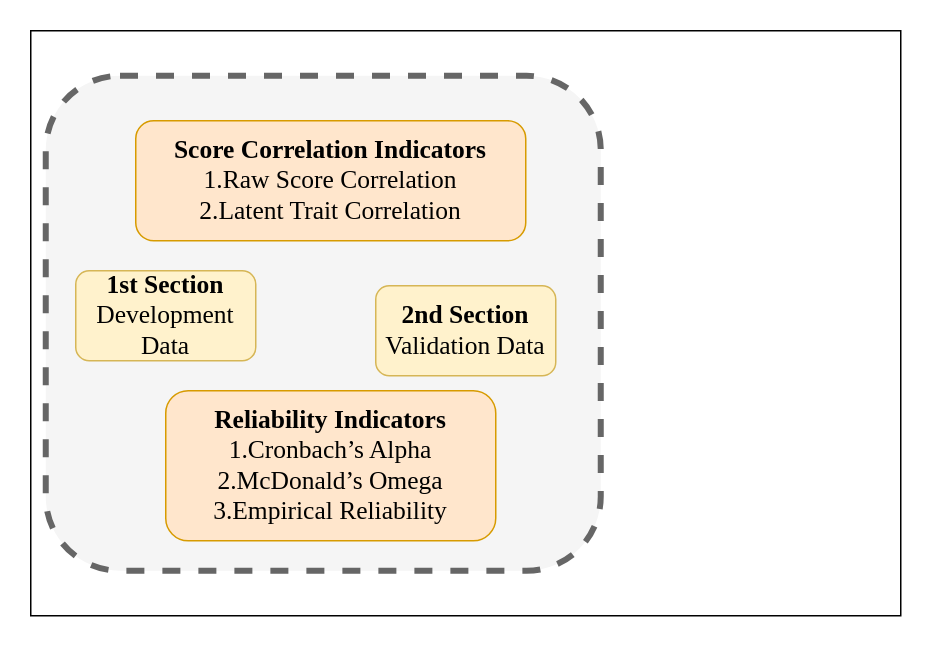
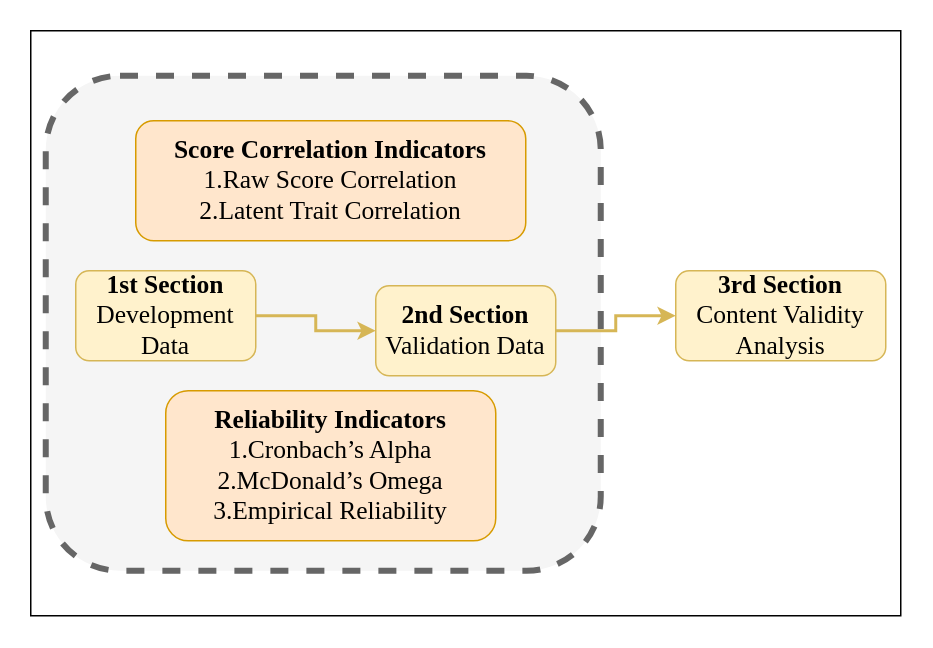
+ <mxCell id="9" value="&lt;div style=&quot;font-size: 17px;&quot;&gt;&lt;b style=&quot;font-size: 17px;&quot;&gt;3rd Section&lt;/b&gt;&lt;/div&gt;Content Validity Analysis" style="whiteSpace=wrap;html=1;rounded=1;fontFamily=Times New Roman;fontSize=17;fillColor=#fff2cc;strokeColor=#d6b656;" parent="1" vertex="1"><mxGeometry x="450" y="180" width="140" height="60" as="geometry" /></mxCell>
+ <mxCell id="5" value="" style="edgeStyle=orthogonalEdgeStyle;rounded=0;orthogonalLoop=1;jettySize=auto;html=1;fontFamily=Times New Roman;fontSize=17;fillColor=#fff2cc;strokeColor=#d6b656;strokeWidth=2;" parent="1" source="6" target="8" edge="1"><mxGeometry relative="1" as="geometry" /></mxCell>
+ <mxCell id="7" value="" style="edgeStyle=orthogonalEdgeStyle;rounded=0;orthogonalLoop=1;jettySize=auto;html=1;fontFamily=Times New Roman;fontSize=17;fillColor=#fff2cc;strokeColor=#d6b656;strokeWidth=2;" parent="1" source="8" target="9" edge="1"><mxGeometry relative="1" as="geometry" /></mxCell>
